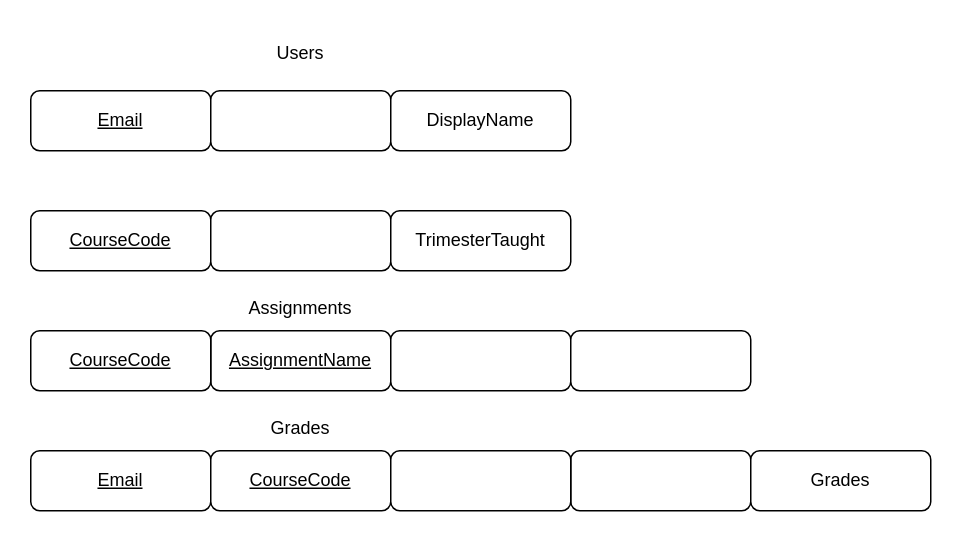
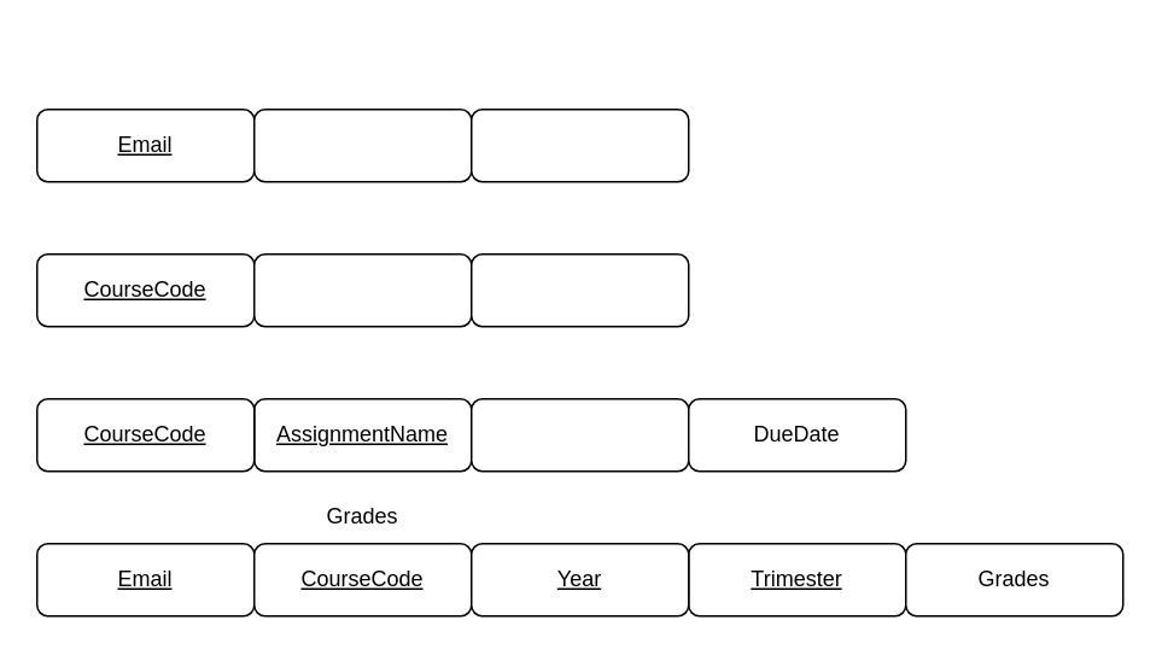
- <mxCell id="10" value="Users" style="text;html=1;strokeColor=none;fillColor=none;align=center;verticalAlign=middle;whiteSpace=wrap;rounded=0;" vertex="1" parent="1"><mxGeometry x="170" y="20" width="60" height="30" as="geometry" /></mxCell>
- <mxCell id="9" value="DisplayName" style="text;html=1;strokeColor=none;fillColor=none;align=center;verticalAlign=middle;whiteSpace=wrap;rounded=0;" vertex="1" parent="7"><mxGeometry width="120" height="40" as="geometry" /></mxCell>
- <mxCell id="26" value="TrimesterTaught" style="text;html=1;strokeColor=none;fillColor=none;align=center;verticalAlign=middle;whiteSpace=wrap;rounded=0;" vertex="1" parent="24"><mxGeometry width="120" height="40" as="geometry" /></mxCell>
- <mxCell id="30" value="Assignments" style="text;html=1;strokeColor=none;fillColor=none;align=center;verticalAlign=middle;whiteSpace=wrap;rounded=0;" vertex="1" parent="1"><mxGeometry x="170" y="190" width="60" height="30" as="geometry" /></mxCell>
+ <mxCell id="21" value="DueDate" style="text;html=1;strokeColor=none;fillColor=none;align=center;verticalAlign=middle;whiteSpace=wrap;rounded=0;" vertex="1" parent="19"><mxGeometry width="120" height="40" as="geometry" /></mxCell>
+ <mxCell id="42" value="&lt;u&gt;Year&lt;/u&gt;" style="text;html=1;strokeColor=none;fillColor=none;align=center;verticalAlign=middle;whiteSpace=wrap;rounded=0;" vertex="1" parent="40"><mxGeometry width="120" height="40" as="geometry" /></mxCell>
+ <mxCell id="39" value="&lt;u&gt;Trimester&lt;/u&gt;" style="text;html=1;strokeColor=none;fillColor=none;align=center;verticalAlign=middle;whiteSpace=wrap;rounded=0;" vertex="1" parent="37"><mxGeometry width="120" height="40" as="geometry" /></mxCell>
